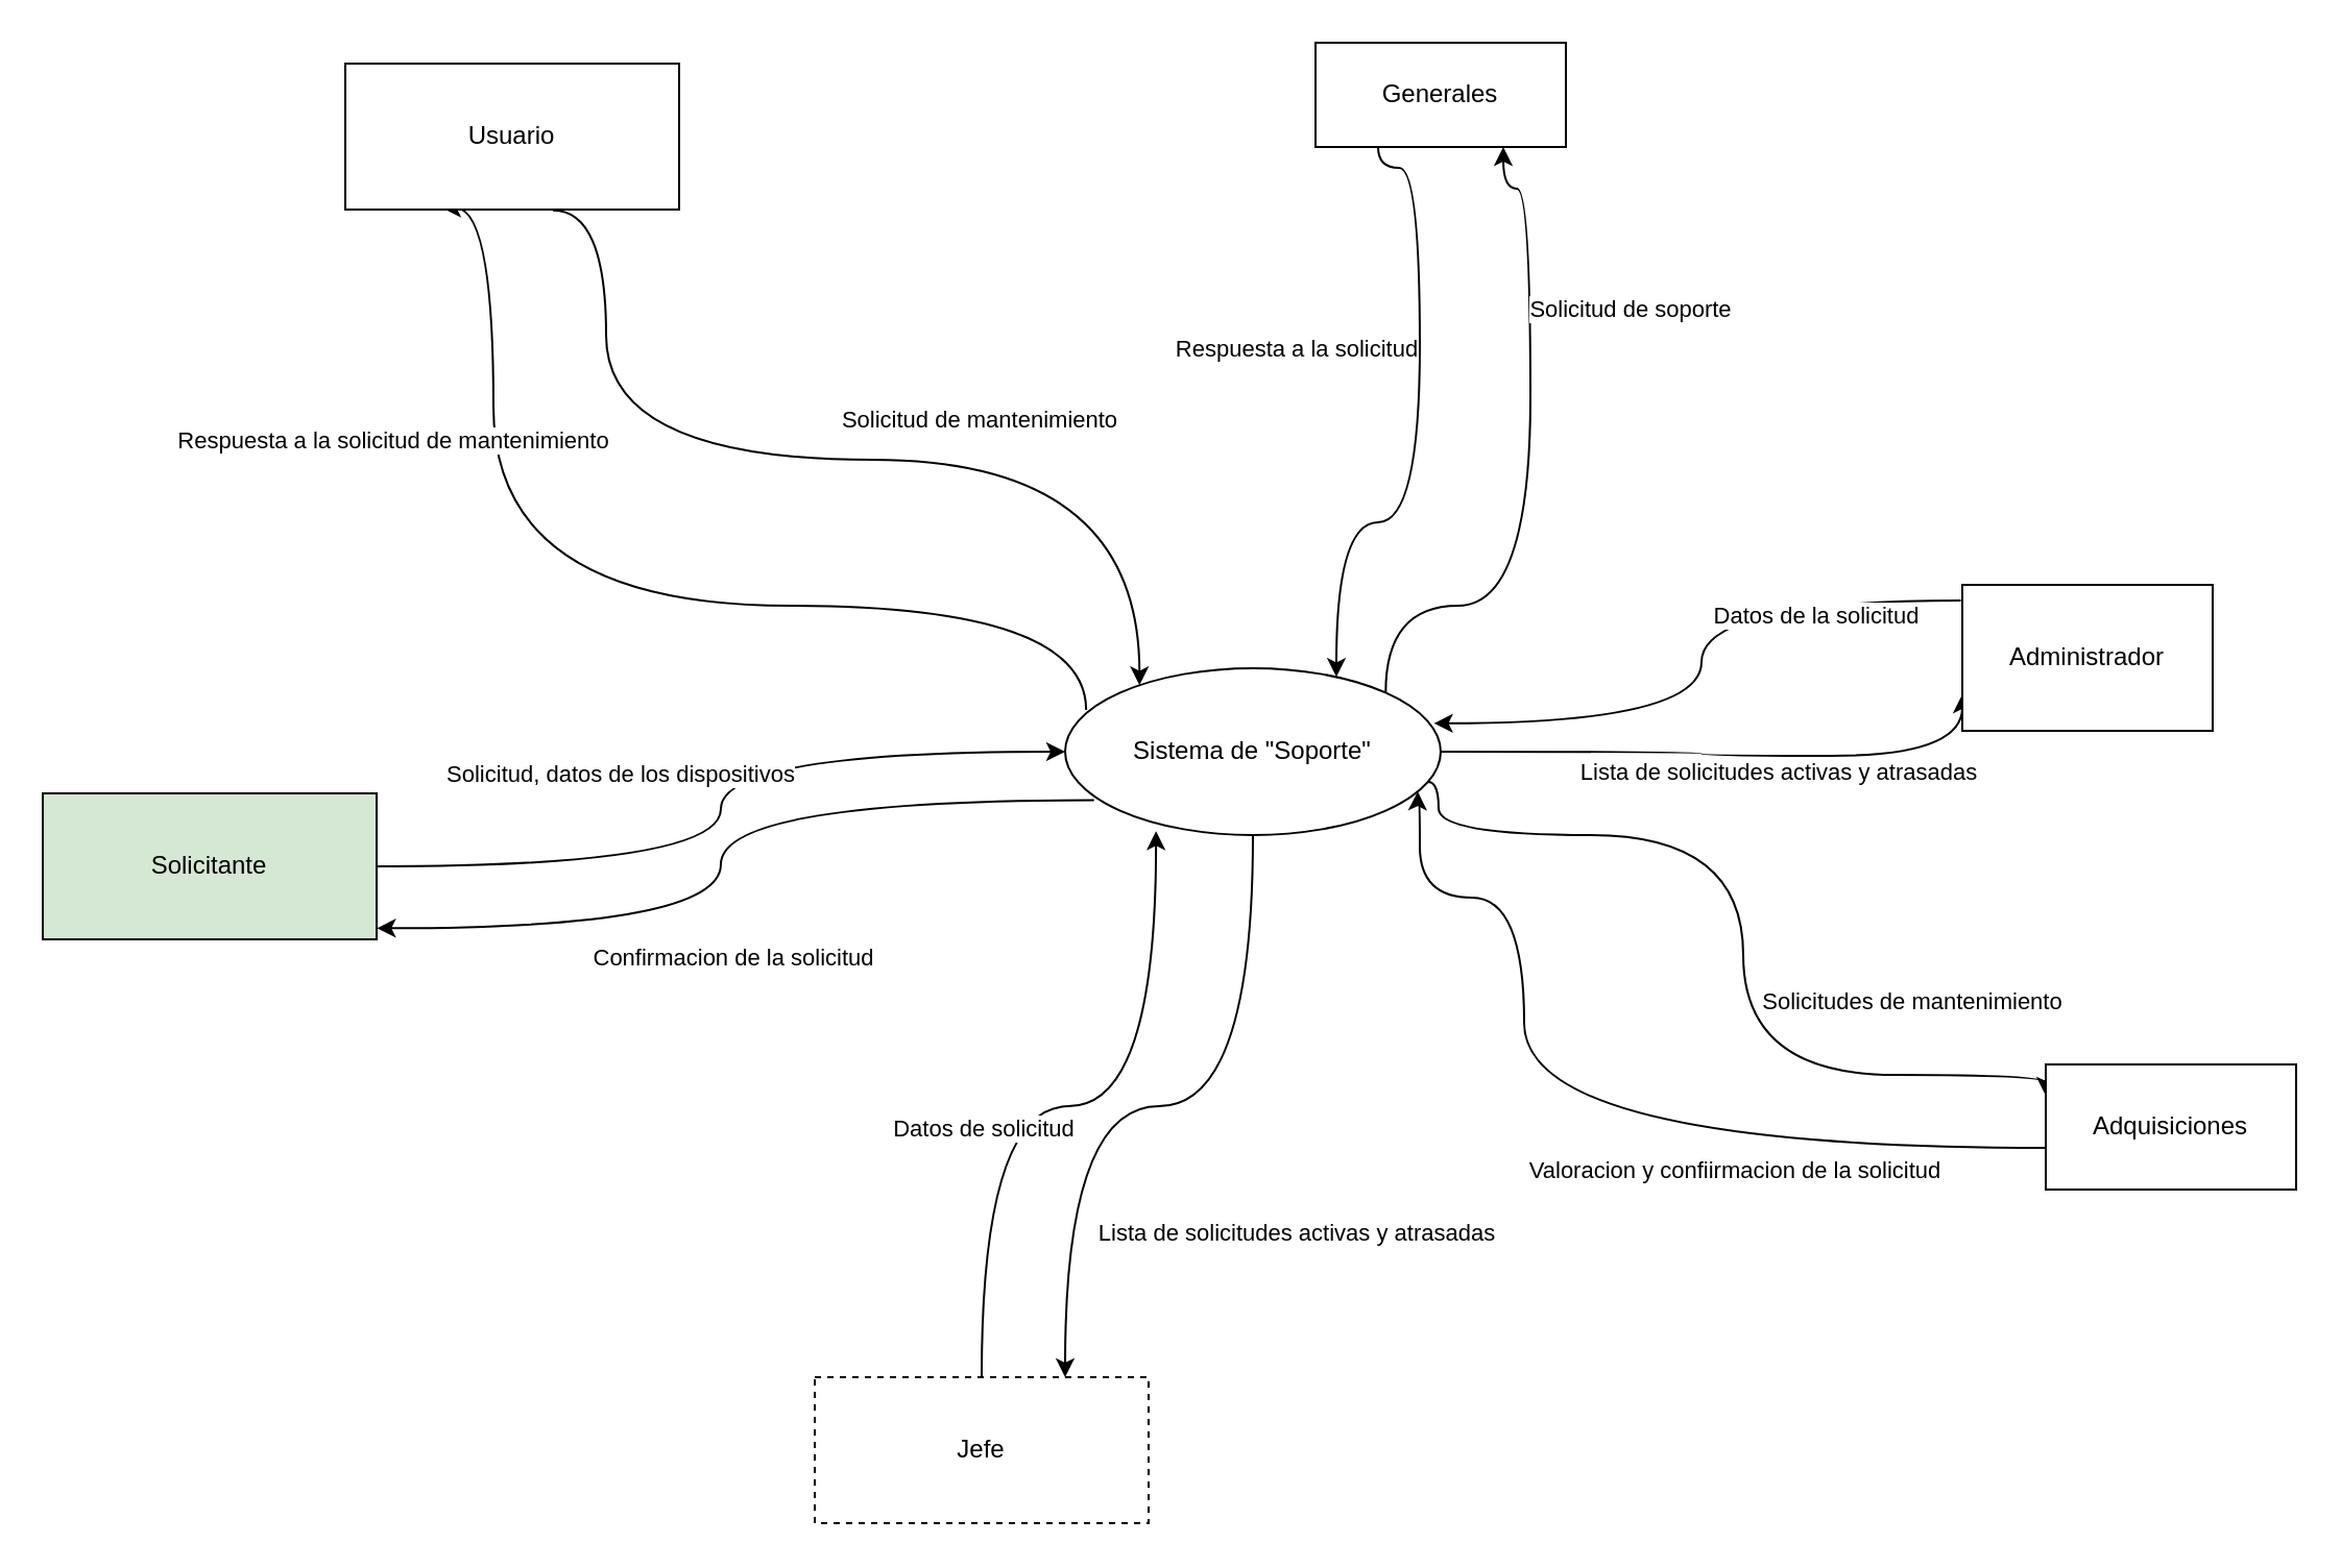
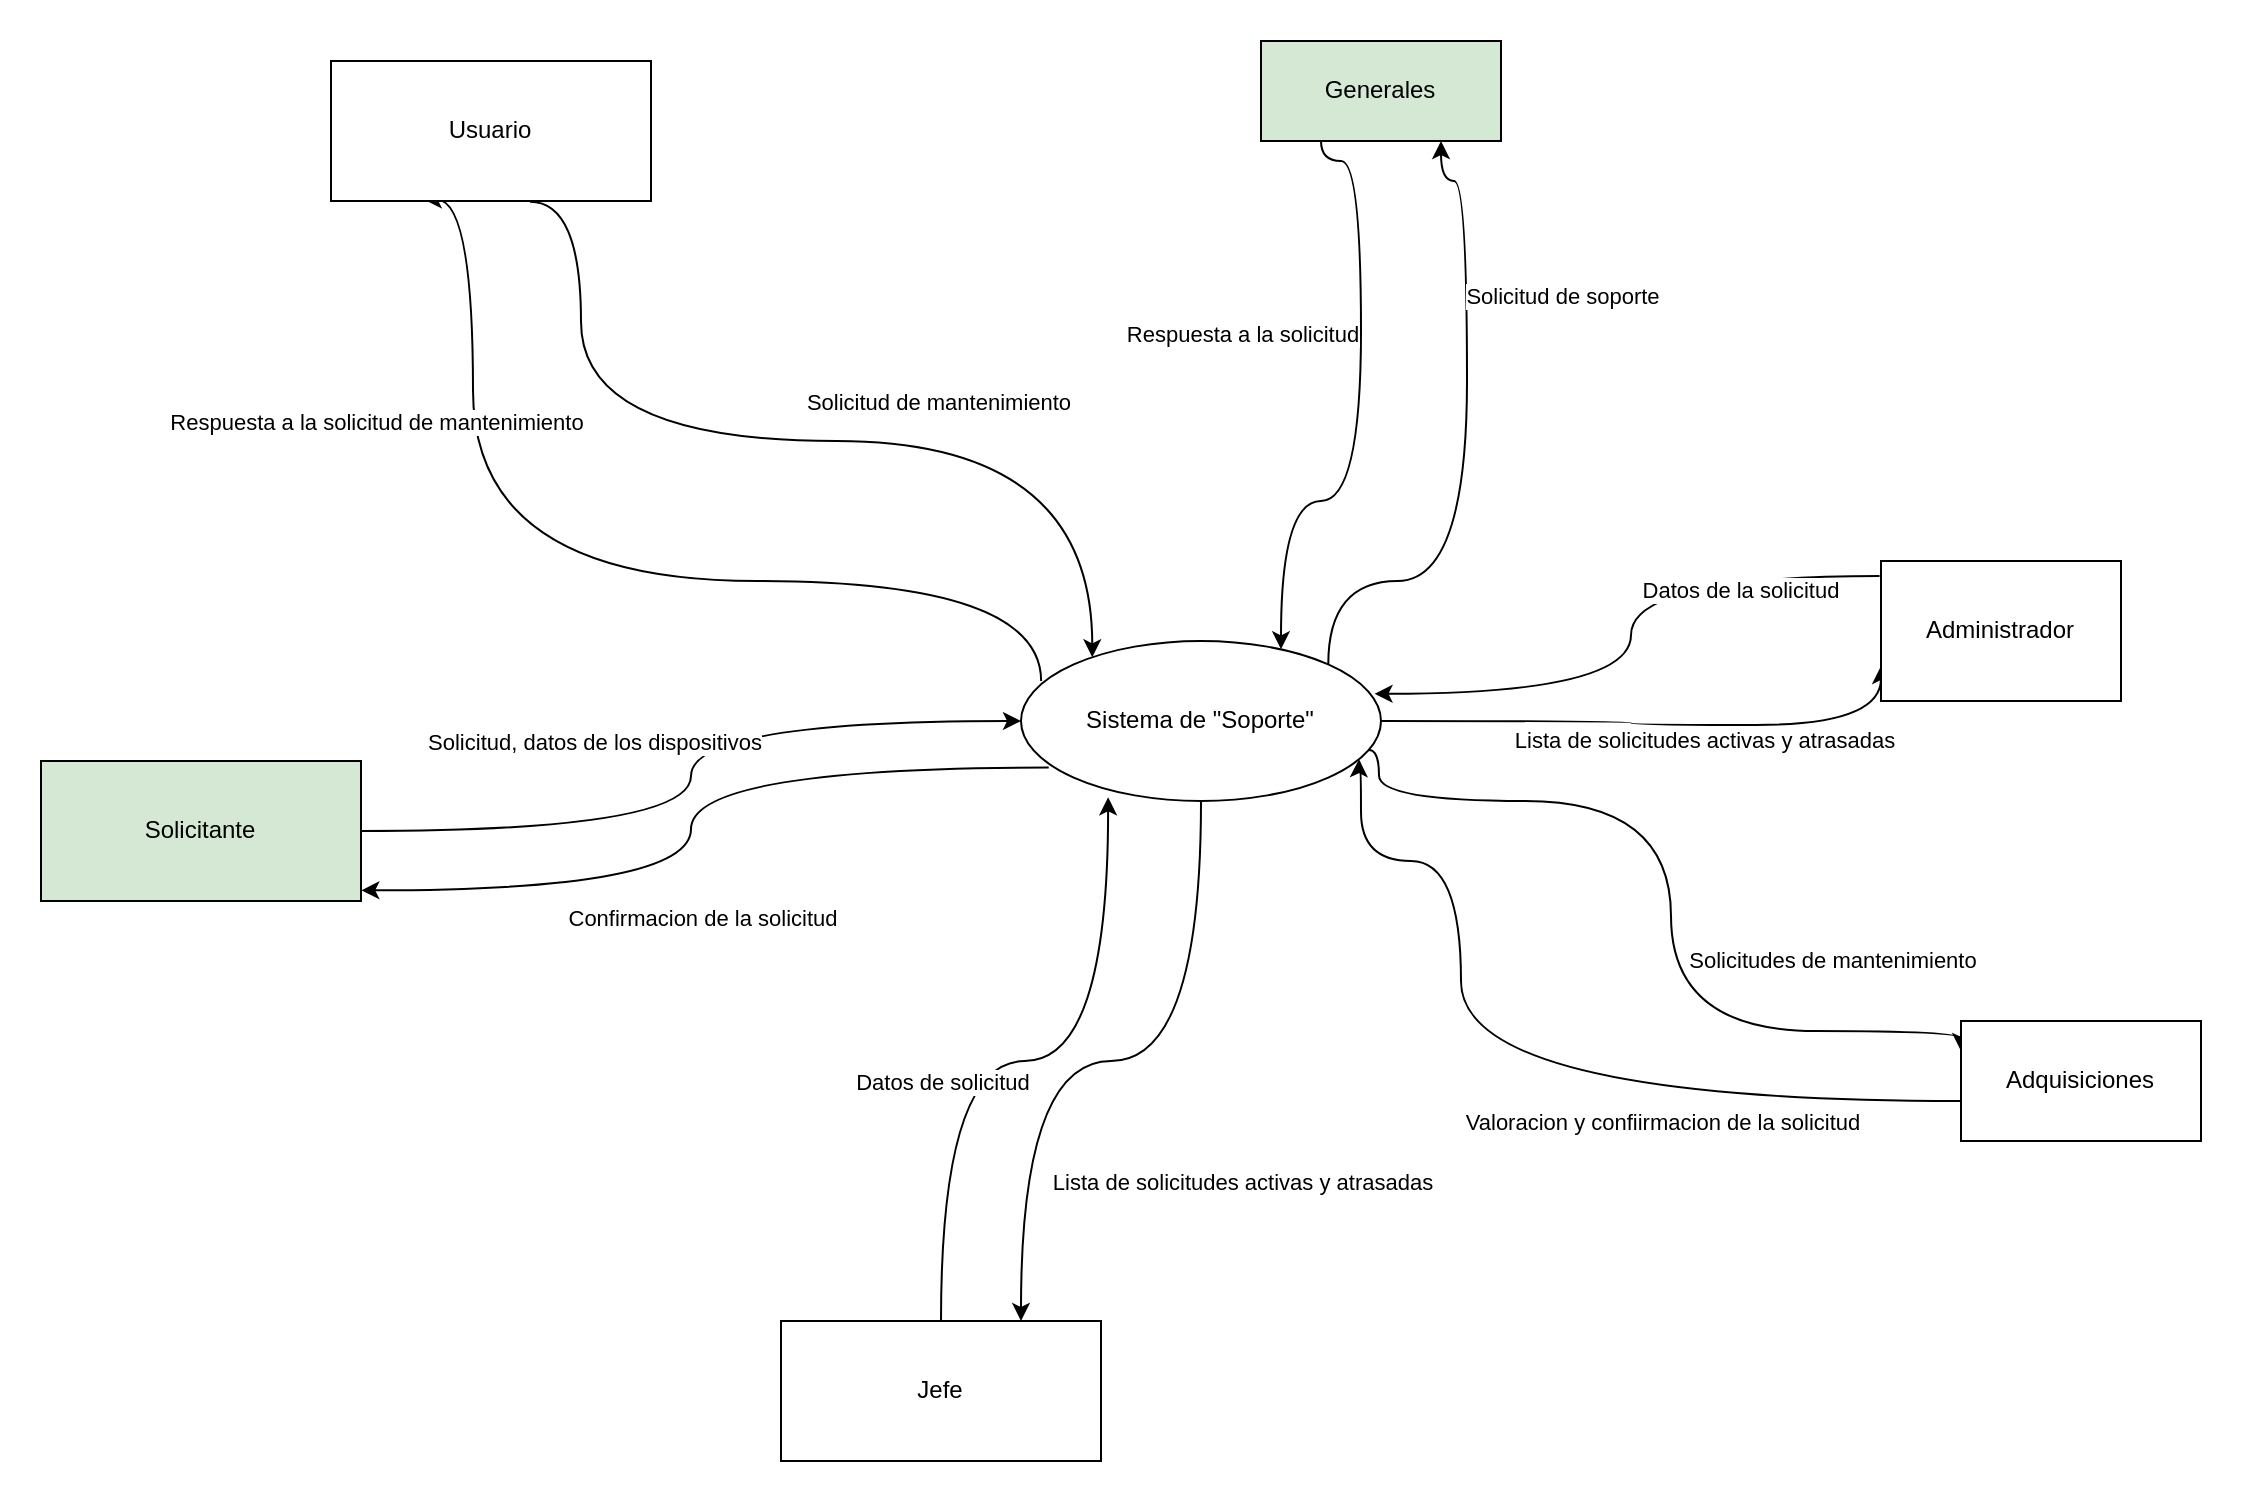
- <mxCell id="29" value="Generales" style="rounded=0;whiteSpace=wrap;html=1;" parent="1" vertex="1"><mxGeometry x="630" y="20" width="120" height="50" as="geometry" /></mxCell>
+ <mxCell id="29" value="Generales" style="rounded=0;whiteSpace=wrap;html=1;fillColor=#d5e8d4;" parent="1" vertex="1"><mxGeometry x="630" y="20" width="120" height="50" as="geometry" /></mxCell>
- <mxCell id="20" value="Jefe" style="rounded=0;whiteSpace=wrap;html=1;dashed=1;" parent="1" vertex="1"><mxGeometry x="390" y="660" width="160" height="70" as="geometry" /></mxCell>
+ <mxCell id="20" value="Jefe" style="rounded=0;whiteSpace=wrap;html=1;" parent="1" vertex="1"><mxGeometry x="390" y="660" width="160" height="70" as="geometry" /></mxCell>
